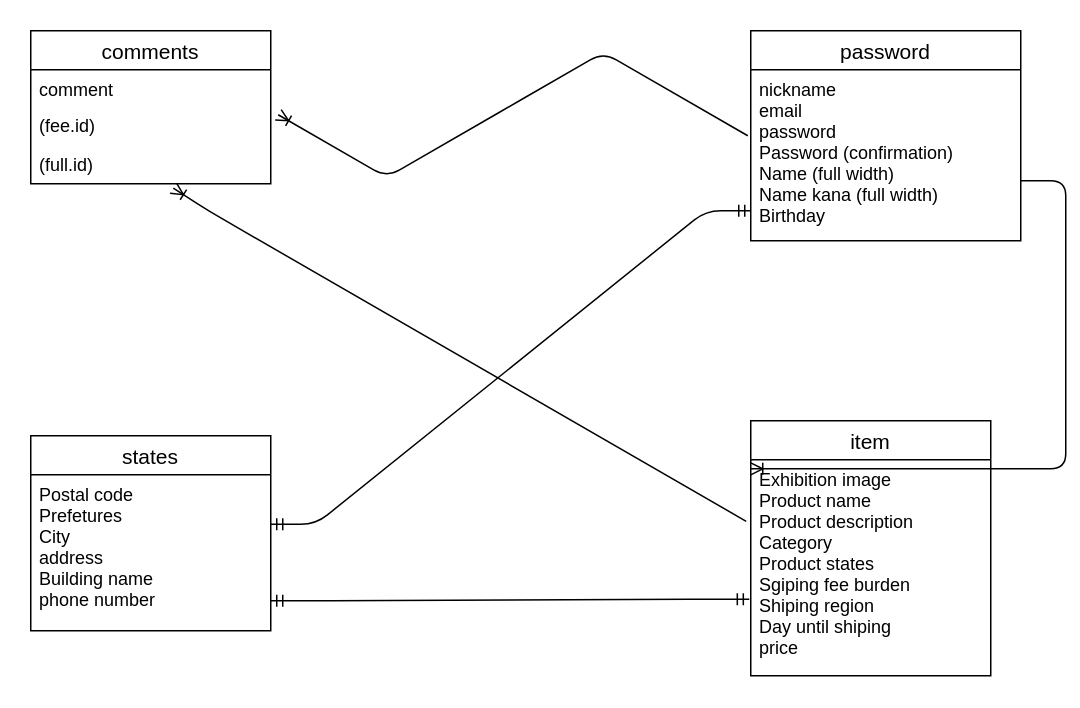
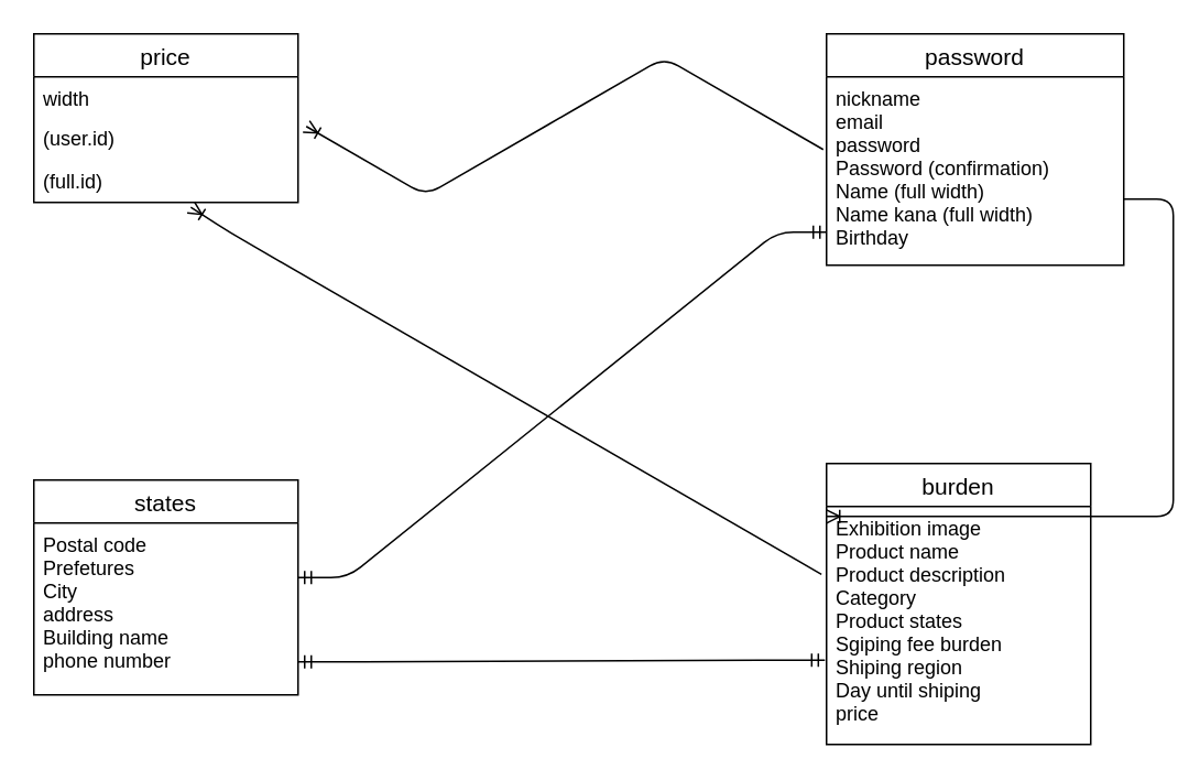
- <mxCell id="2" value="comments" style="swimlane;fontStyle=0;childLayout=stackLayout;horizontal=1;startSize=26;horizontalStack=0;resizeParent=1;resizeParentMax=0;resizeLast=0;collapsible=1;marginBottom=0;align=center;fontSize=14;" vertex="1" parent="1"><mxGeometry x="20" y="20" width="160" height="102" as="geometry" /></mxCell>
+ <mxCell id="2" value="price" style="swimlane;fontStyle=0;childLayout=stackLayout;horizontal=1;startSize=26;horizontalStack=0;resizeParent=1;resizeParentMax=0;resizeLast=0;collapsible=1;marginBottom=0;align=center;fontSize=14;" vertex="1" parent="1"><mxGeometry x="20" y="20" width="160" height="102" as="geometry" /></mxCell>
- <mxCell id="3" value="comment&#10;" style="text;strokeColor=none;fillColor=none;spacingLeft=4;spacingRight=4;overflow=hidden;rotatable=0;points=[[0,0.5],[1,0.5]];portConstraint=eastwest;fontSize=12;" vertex="1" parent="2"><mxGeometry y="26" width="160" height="24" as="geometry" /></mxCell>
+ <mxCell id="3" value="width&#10;" style="text;strokeColor=none;fillColor=none;spacingLeft=4;spacingRight=4;overflow=hidden;rotatable=0;points=[[0,0.5],[1,0.5]];portConstraint=eastwest;fontSize=12;" vertex="1" parent="2"><mxGeometry y="26" width="160" height="24" as="geometry" /></mxCell>
- <mxCell id="4" value="(fee.id)" style="text;strokeColor=none;fillColor=none;spacingLeft=4;spacingRight=4;overflow=hidden;rotatable=0;points=[[0,0.5],[1,0.5]];portConstraint=eastwest;fontSize=12;" vertex="1" parent="2"><mxGeometry y="50" width="160" height="26" as="geometry" /></mxCell>
+ <mxCell id="4" value="(user.id)" style="text;strokeColor=none;fillColor=none;spacingLeft=4;spacingRight=4;overflow=hidden;rotatable=0;points=[[0,0.5],[1,0.5]];portConstraint=eastwest;fontSize=12;" vertex="1" parent="2"><mxGeometry y="50" width="160" height="26" as="geometry" /></mxCell>
- <mxCell id="9" value="item" style="swimlane;fontStyle=0;childLayout=stackLayout;horizontal=1;startSize=26;horizontalStack=0;resizeParent=1;resizeParentMax=0;resizeLast=0;collapsible=1;marginBottom=0;align=center;fontSize=14;" vertex="1" parent="1"><mxGeometry x="500" y="280" width="160" height="170" as="geometry" /></mxCell>
+ <mxCell id="9" value="burden" style="swimlane;fontStyle=0;childLayout=stackLayout;horizontal=1;startSize=26;horizontalStack=0;resizeParent=1;resizeParentMax=0;resizeLast=0;collapsible=1;marginBottom=0;align=center;fontSize=14;" vertex="1" parent="1"><mxGeometry x="500" y="280" width="160" height="170" as="geometry" /></mxCell>
